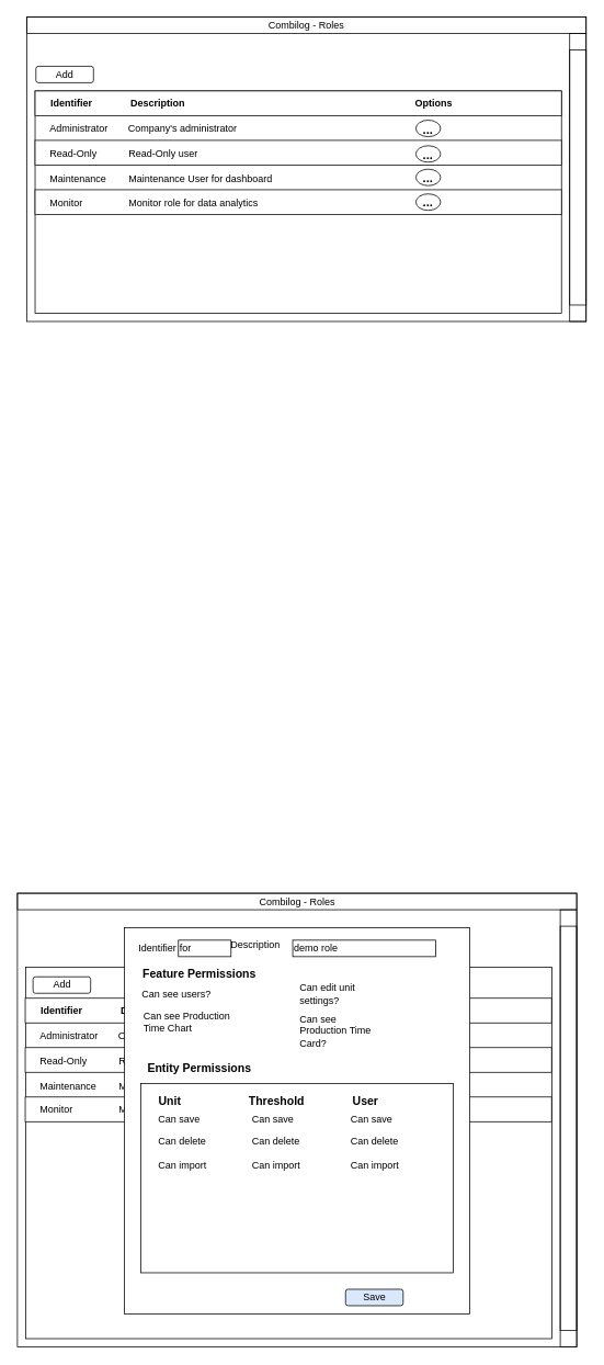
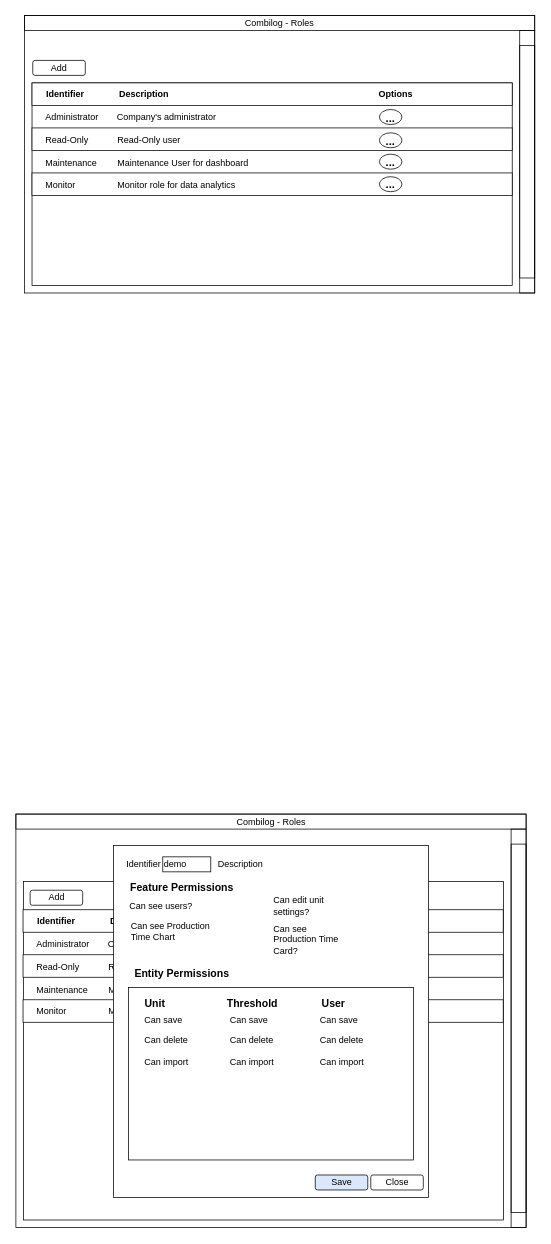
- <mxCell id="48" value="Description" style="text;html=1;strokeColor=none;fillColor=none;align=center;verticalAlign=middle;whiteSpace=wrap;rounded=0;" parent="1" vertex="1"><mxGeometry x="290.25" y="1136.5" width="40" height="20" as="geometry" /></mxCell>
+ <mxCell id="48" value="Description" style="text;html=1;strokeColor=none;fillColor=none;align=center;verticalAlign=middle;whiteSpace=wrap;rounded=0;" parent="1" vertex="1"><mxGeometry x="300.25" y="1141.5" width="40" height="20" as="geometry" /></mxCell>
- <mxCell id="50" value="for" style="rounded=0;whiteSpace=wrap;html=1;fillColor=#ffffff;align=left;" parent="1" vertex="1"><mxGeometry x="216.25" y="1141.5" width="64" height="20" as="geometry" /></mxCell>
+ <mxCell id="50" value="demo" style="rounded=0;whiteSpace=wrap;html=1;fillColor=#ffffff;align=left;" parent="1" vertex="1"><mxGeometry x="216.25" y="1141.5" width="64" height="20" as="geometry" /></mxCell>
- <mxCell id="49" value="demo role" style="rounded=0;whiteSpace=wrap;html=1;fillColor=#ffffff;align=left;" parent="1" vertex="1"><mxGeometry x="355.25" y="1141.5" width="174" height="20" as="geometry" /></mxCell>
+ <mxCell id="46" value="Close" style="rounded=1;whiteSpace=wrap;html=1;fillColor=#ffffff;align=center;" parent="1" vertex="1"><mxGeometry x="493.5" y="1565.5" width="70" height="20" as="geometry" /></mxCell>
